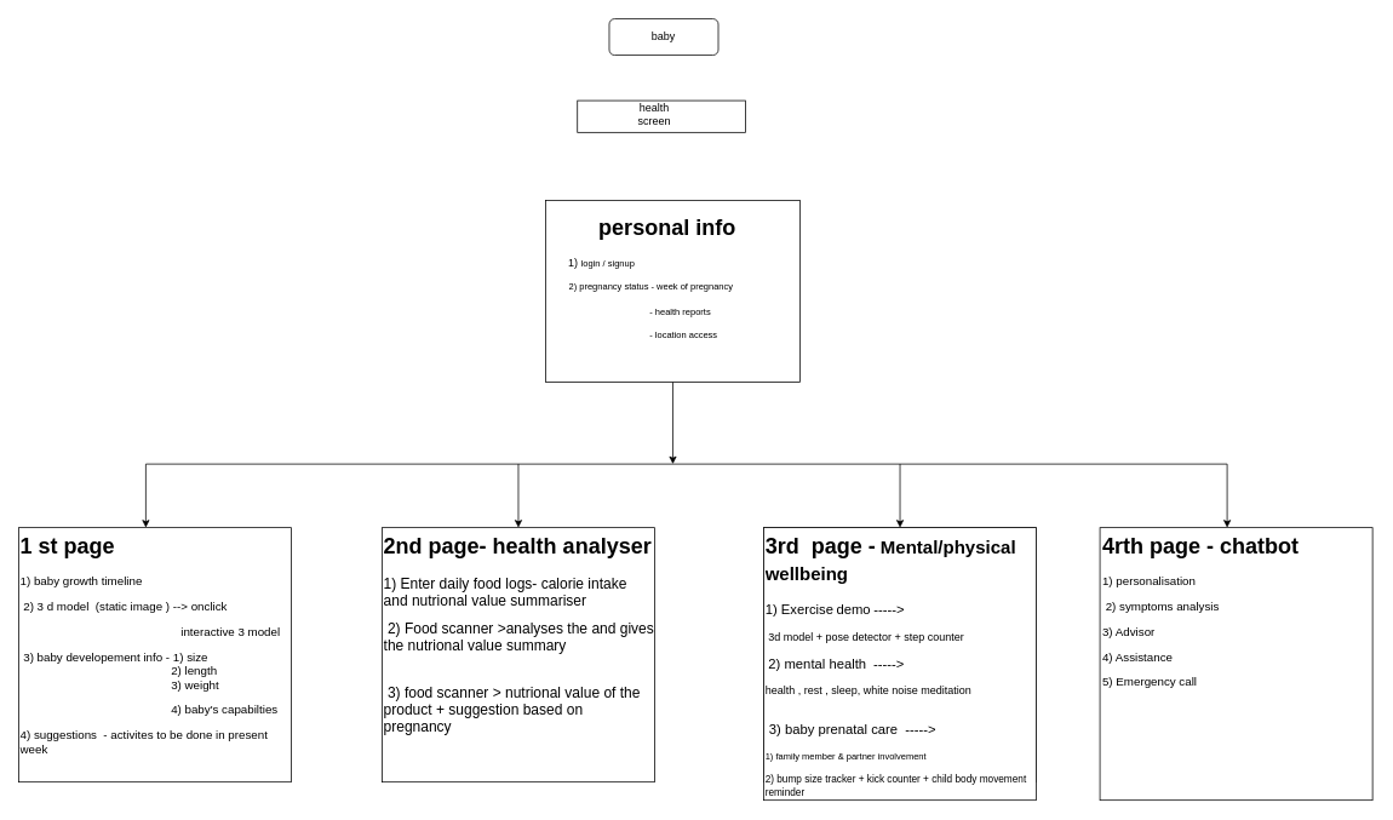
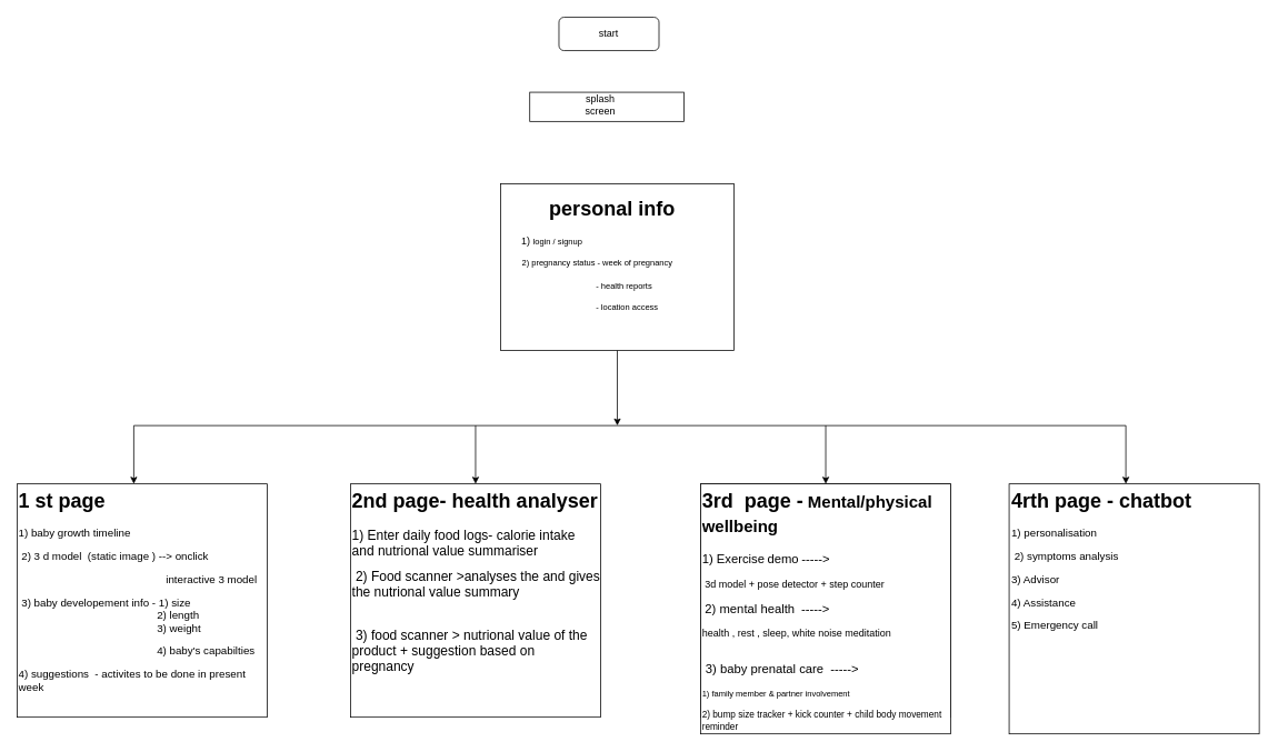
- <mxCell id="4" value="baby" style="text;html=1;align=center;verticalAlign=middle;whiteSpace=wrap;rounded=0;" vertex="1" parent="1"><mxGeometry x="700" y="25" width="60" height="30" as="geometry" /></mxCell>
+ <mxCell id="4" value="start" style="text;html=1;align=center;verticalAlign=middle;whiteSpace=wrap;rounded=0;" vertex="1" parent="1"><mxGeometry x="700" y="25" width="60" height="30" as="geometry" /></mxCell>
- <mxCell id="5" value="health screen" style="text;html=1;align=center;verticalAlign=middle;whiteSpace=wrap;rounded=0;" vertex="1" parent="1"><mxGeometry x="690" y="110" width="60" height="30" as="geometry" /></mxCell>
+ <mxCell id="5" value="splash screen" style="text;html=1;align=center;verticalAlign=middle;whiteSpace=wrap;rounded=0;" vertex="1" parent="1"><mxGeometry x="690" y="110" width="60" height="30" as="geometry" /></mxCell>
